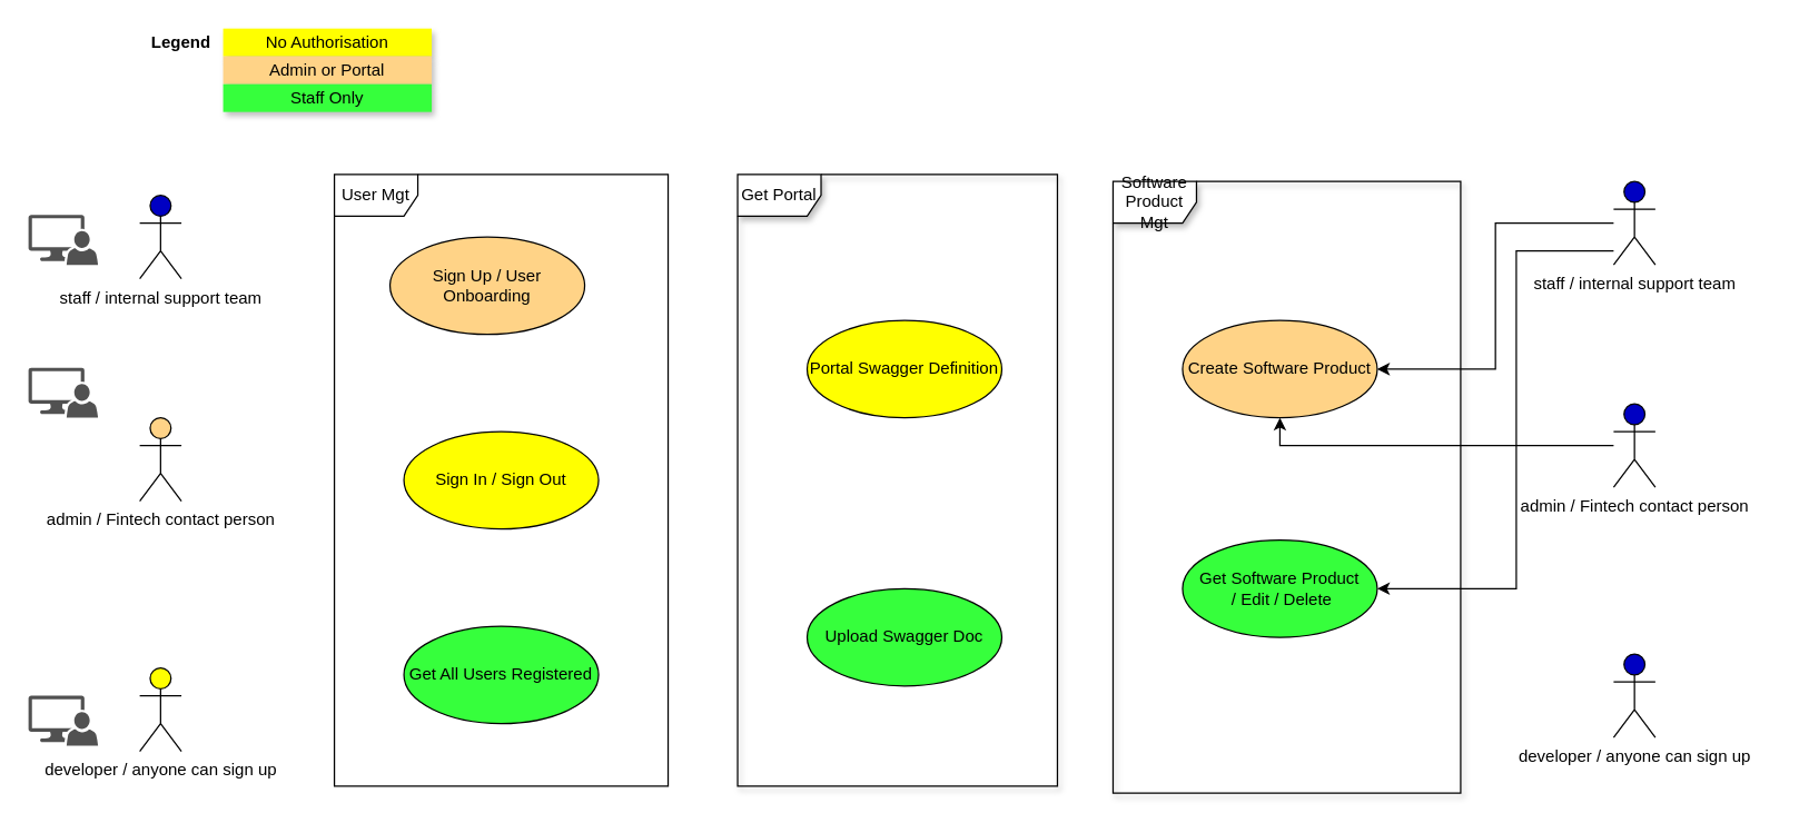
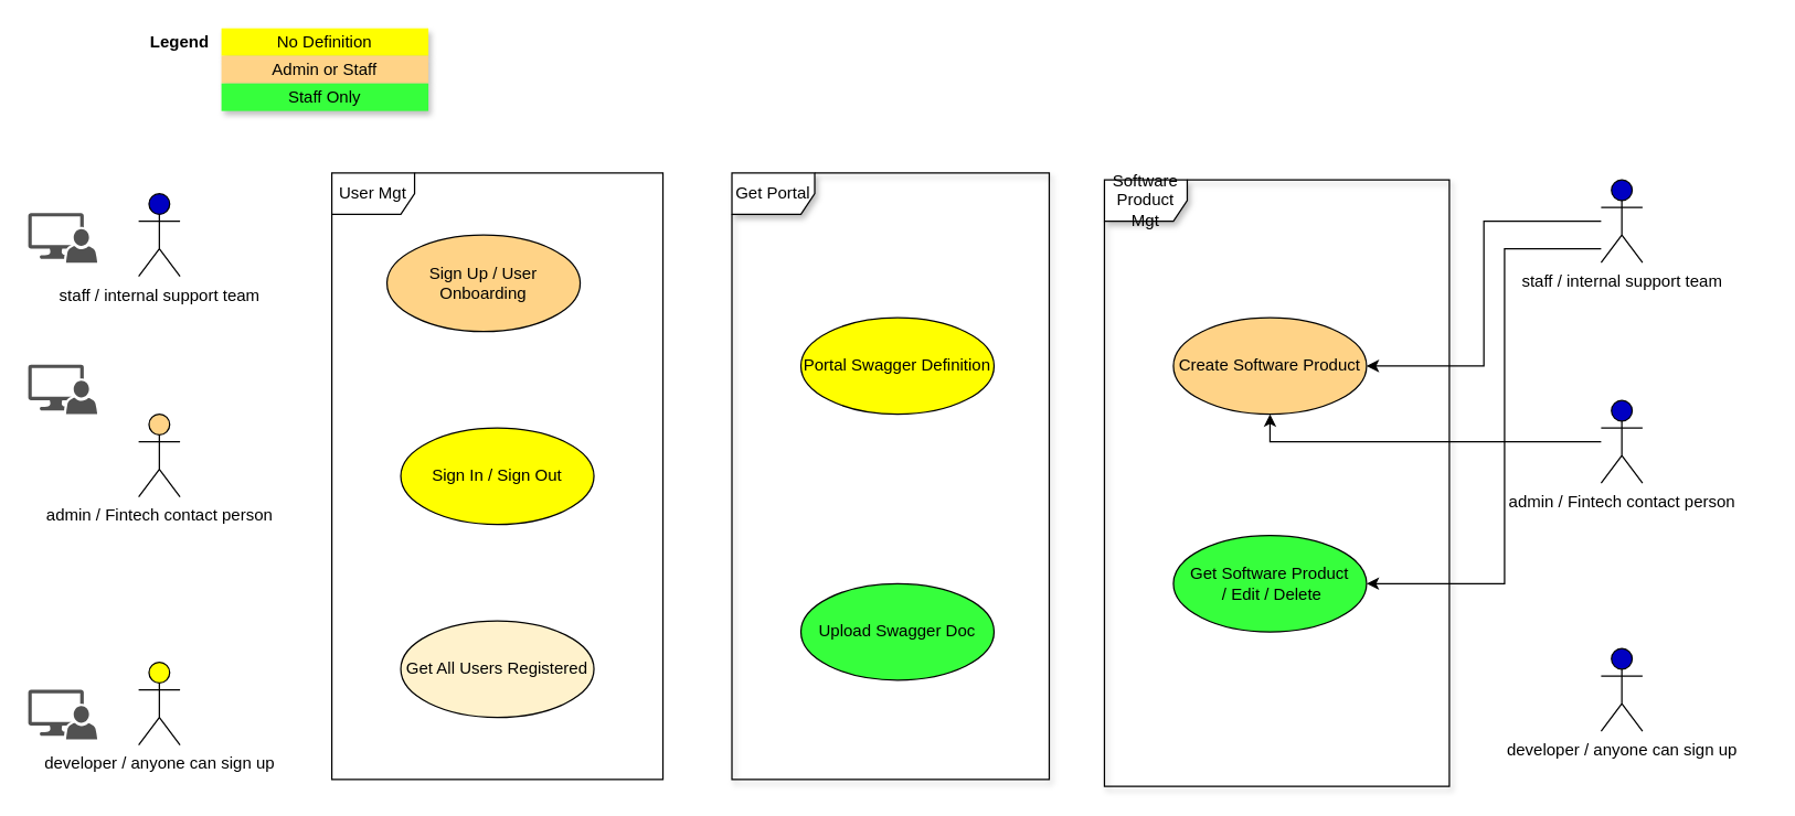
- <mxCell id="28" value="No Authorisation" style="text;html=1;strokeColor=none;fillColor=#FFFF00;align=center;verticalAlign=middle;whiteSpace=wrap;rounded=0;shadow=1;" vertex="1" parent="27"><mxGeometry width="150" height="20" as="geometry" /></mxCell>
+ <mxCell id="28" value="No Definition" style="text;html=1;strokeColor=none;fillColor=#FFFF00;align=center;verticalAlign=middle;whiteSpace=wrap;rounded=0;shadow=1;" vertex="1" parent="27"><mxGeometry width="150" height="20" as="geometry" /></mxCell>
- <mxCell id="29" value="Admin or Portal" style="text;html=1;strokeColor=none;fillColor=#FFD387;align=center;verticalAlign=middle;whiteSpace=wrap;rounded=0;shadow=1;" vertex="1" parent="27"><mxGeometry y="20" width="150" height="20" as="geometry" /></mxCell>
+ <mxCell id="29" value="Admin or Staff" style="text;html=1;strokeColor=none;fillColor=#FFD387;align=center;verticalAlign=middle;whiteSpace=wrap;rounded=0;shadow=1;" vertex="1" parent="27"><mxGeometry y="20" width="150" height="20" as="geometry" /></mxCell>
- <mxCell id="14" value="Get All Users Registered" style="ellipse;whiteSpace=wrap;html=1;fillColor=#36FF3C;" vertex="1" parent="1"><mxGeometry x="290" y="450" width="140" height="70" as="geometry" /></mxCell>
+ <mxCell id="14" value="Get All Users Registered" style="ellipse;whiteSpace=wrap;html=1;fillColor=#fff2cc;" vertex="1" parent="1"><mxGeometry x="290" y="450" width="140" height="70" as="geometry" /></mxCell>
